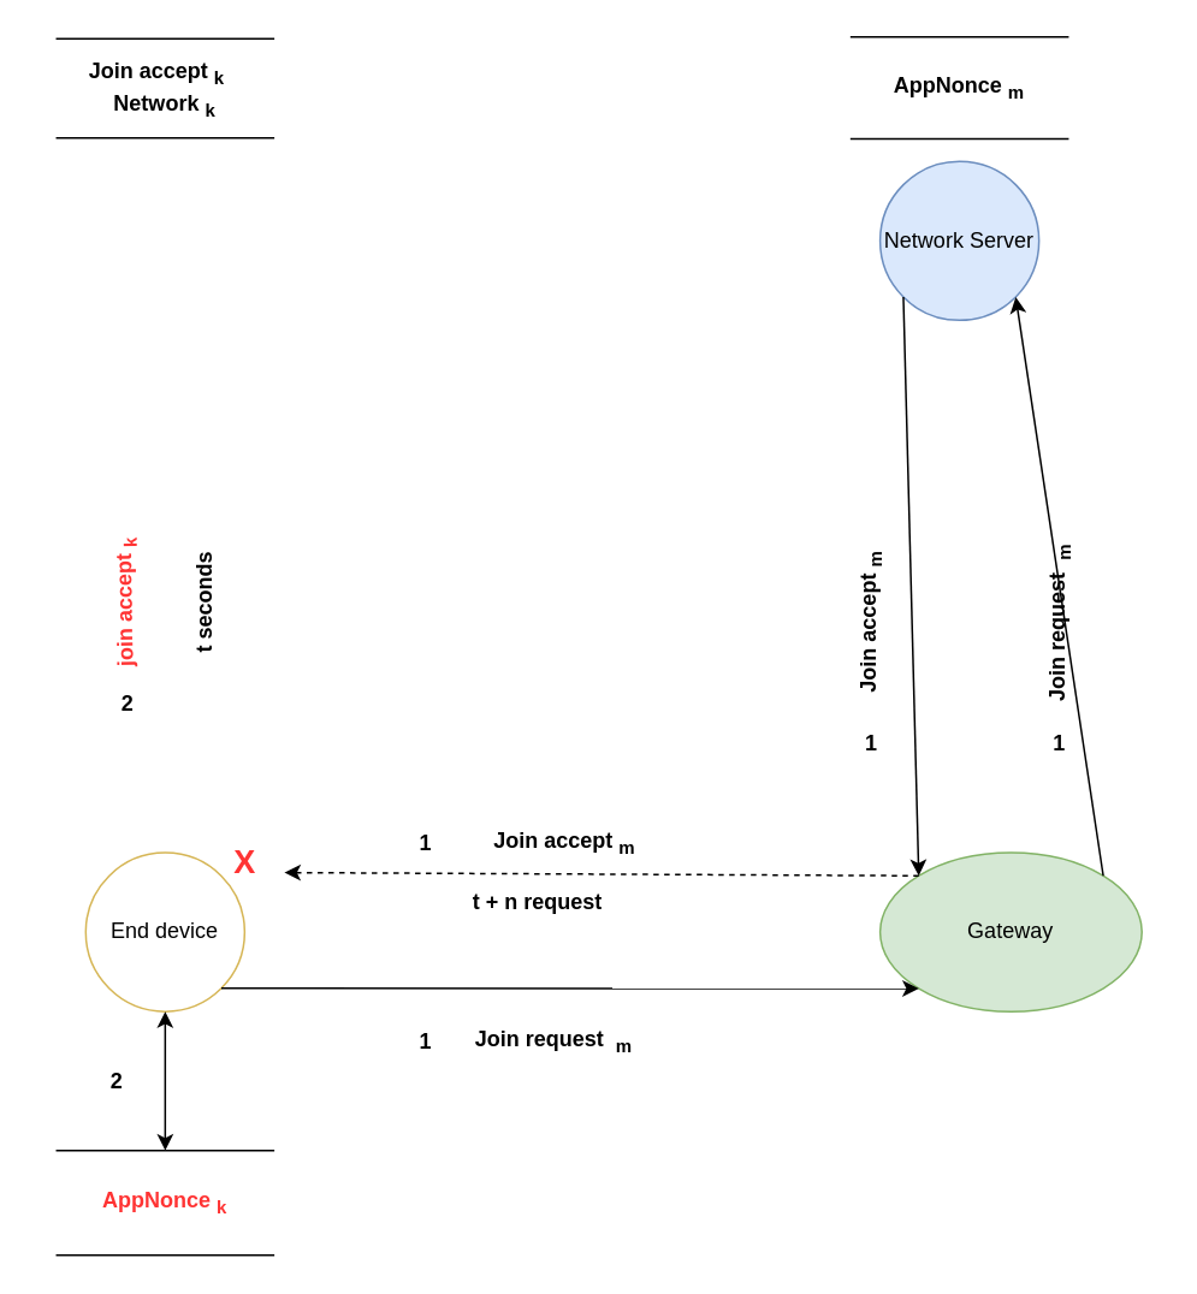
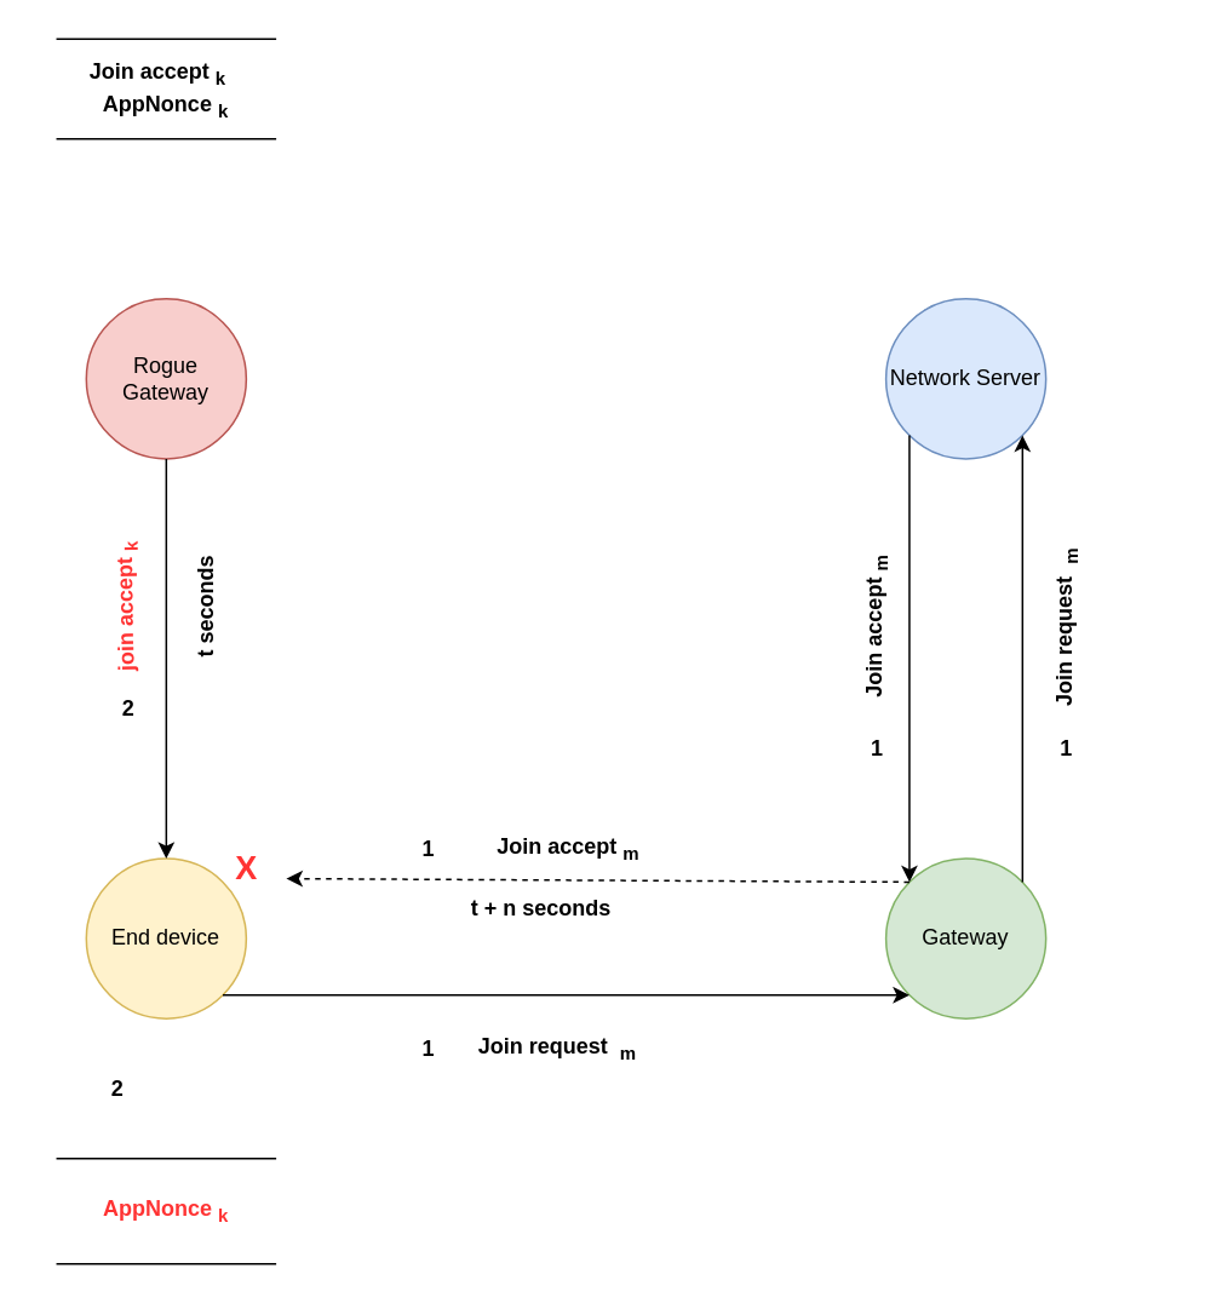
- <mxCell id="28" value="&lt;b&gt;AppNonce &lt;sub&gt;m&lt;/sub&gt;&lt;/b&gt;" style="shape=partialRectangle;whiteSpace=wrap;html=1;left=0;right=0;fillColor=none;" vertex="1" parent="1"><mxGeometry x="471" y="20" width="120" height="56.5" as="geometry" /></mxCell>
- <mxCell id="6" value="&lt;b&gt;Join accept &lt;sub&gt;k&amp;nbsp; &lt;/sub&gt;&amp;nbsp;&lt;br&gt;Network &lt;sub&gt;k&lt;/sub&gt;&lt;br&gt;&lt;/b&gt;" style="shape=partialRectangle;whiteSpace=wrap;html=1;left=0;right=0;fillColor=none;" vertex="1" parent="1"><mxGeometry x="31" y="21" width="120" height="55" as="geometry" /></mxCell>
+ <mxCell id="6" value="&lt;b&gt;Join accept &lt;sub&gt;k&amp;nbsp; &lt;/sub&gt;&amp;nbsp;&lt;br&gt;AppNonce &lt;sub&gt;k&lt;/sub&gt;&lt;br&gt;&lt;/b&gt;" style="shape=partialRectangle;whiteSpace=wrap;html=1;left=0;right=0;fillColor=none;" vertex="1" parent="1"><mxGeometry x="31" y="21" width="120" height="55" as="geometry" /></mxCell>
- <mxCell id="5" value="Network Server" style="ellipse;whiteSpace=wrap;html=1;aspect=fixed;fillColor=#dae8fc;strokeColor=#6c8ebf;" vertex="1" parent="1"><mxGeometry x="487" y="89" width="88" height="88" as="geometry" /></mxCell>
+ <mxCell id="5" value="Network Server" style="ellipse;whiteSpace=wrap;html=1;aspect=fixed;fillColor=#dae8fc;strokeColor=#6c8ebf;" vertex="1" parent="1"><mxGeometry x="487" y="164" width="88" height="88" as="geometry" /></mxCell>
+ <mxCell id="3" value="Rogue Gateway" style="ellipse;whiteSpace=wrap;html=1;aspect=fixed;fillColor=#f8cecc;strokeColor=#b85450;" vertex="1" parent="1"><mxGeometry x="47" y="164" width="88" height="88" as="geometry" /></mxCell>
+ <mxCell id="7" value="" style="endArrow=classic;html=1;fontColor=#FF3333;rounded=0;exitX=0.5;exitY=1;exitDx=0;exitDy=0;entryX=0.5;entryY=0;entryDx=0;entryDy=0;" edge="1" parent="1" source="3" target="2"><mxGeometry width="50" height="50" relative="1" as="geometry"><mxPoint x="432" y="291" as="sourcePoint" /><mxPoint x="482" y="241" as="targetPoint" /></mxGeometry></mxCell>
- <mxCell id="20" value="&lt;b&gt;t + n request&lt;/b&gt;" style="text;html=1;align=center;verticalAlign=middle;resizable=0;points=[];autosize=1;strokeColor=none;fillColor=none;" vertex="1" parent="1"><mxGeometry x="247" y="483" width="99" height="33" as="geometry" /></mxCell>
+ <mxCell id="20" value="&lt;b&gt;t + n seconds&lt;/b&gt;" style="text;html=1;align=center;verticalAlign=middle;resizable=0;points=[];autosize=1;strokeColor=none;fillColor=none;" vertex="1" parent="1"><mxGeometry x="247" y="483" width="99" height="33" as="geometry" /></mxCell>
- <mxCell id="2" value="End device" style="ellipse;whiteSpace=wrap;html=1;aspect=fixed;fillColor=#ffffff;strokeColor=#d6b656;" vertex="1" parent="1"><mxGeometry x="47" y="472" width="88" height="88" as="geometry" /></mxCell>
+ <mxCell id="2" value="End device" style="ellipse;whiteSpace=wrap;html=1;aspect=fixed;fillColor=#fff2cc;strokeColor=#d6b656;" vertex="1" parent="1"><mxGeometry x="47" y="472" width="88" height="88" as="geometry" /></mxCell>
- <mxCell id="4" value="Gateway" style="ellipse;whiteSpace=wrap;html=1;aspect=fixed;fillColor=#d5e8d4;strokeColor=#82b366;" vertex="1" parent="1"><mxGeometry x="487" y="472" width="145" height="88" as="geometry" /></mxCell>
+ <mxCell id="4" value="Gateway" style="ellipse;whiteSpace=wrap;html=1;aspect=fixed;fillColor=#d5e8d4;strokeColor=#82b366;" vertex="1" parent="1"><mxGeometry x="487" y="472" width="88" height="88" as="geometry" /></mxCell>
- <mxCell id="25" value="" style="endArrow=classic;startArrow=classic;html=1;fontColor=#FF3333;rounded=0;entryX=0.5;entryY=1;entryDx=0;entryDy=0;exitX=0.5;exitY=0;exitDx=0;exitDy=0;" edge="1" parent="1" source="26" target="2"><mxGeometry width="50" height="50" relative="1" as="geometry"><mxPoint x="91" y="648" as="sourcePoint" /><mxPoint x="482" y="340" as="targetPoint" /></mxGeometry></mxCell>
